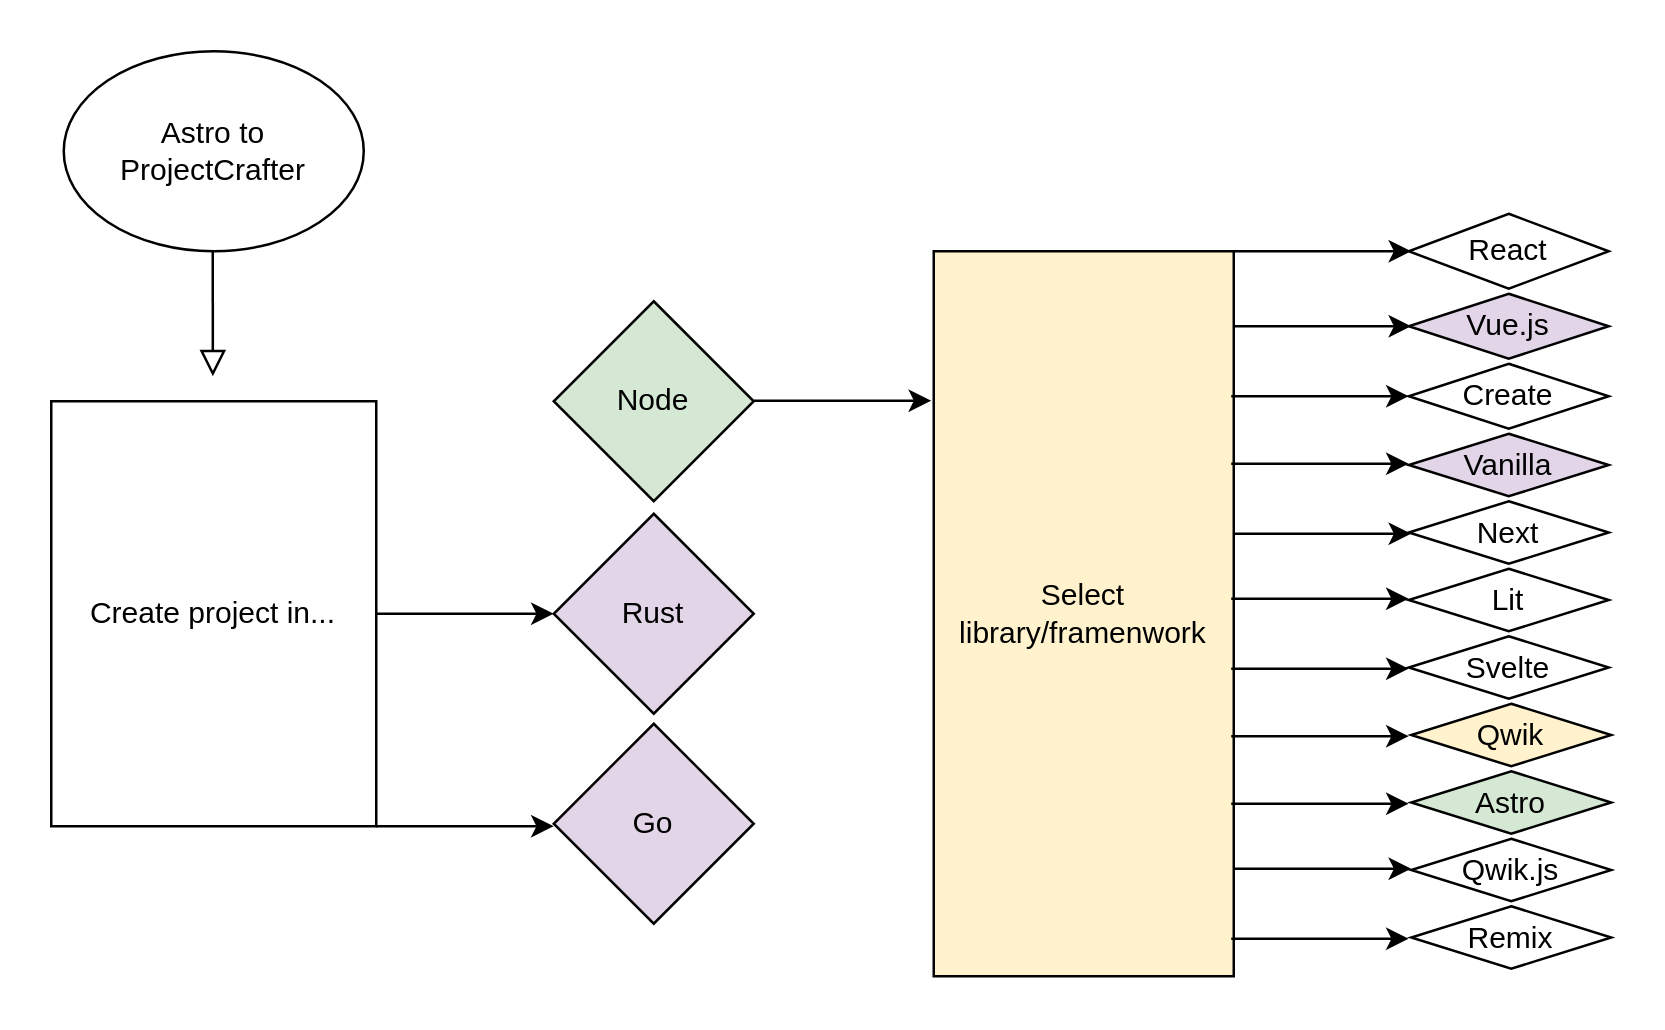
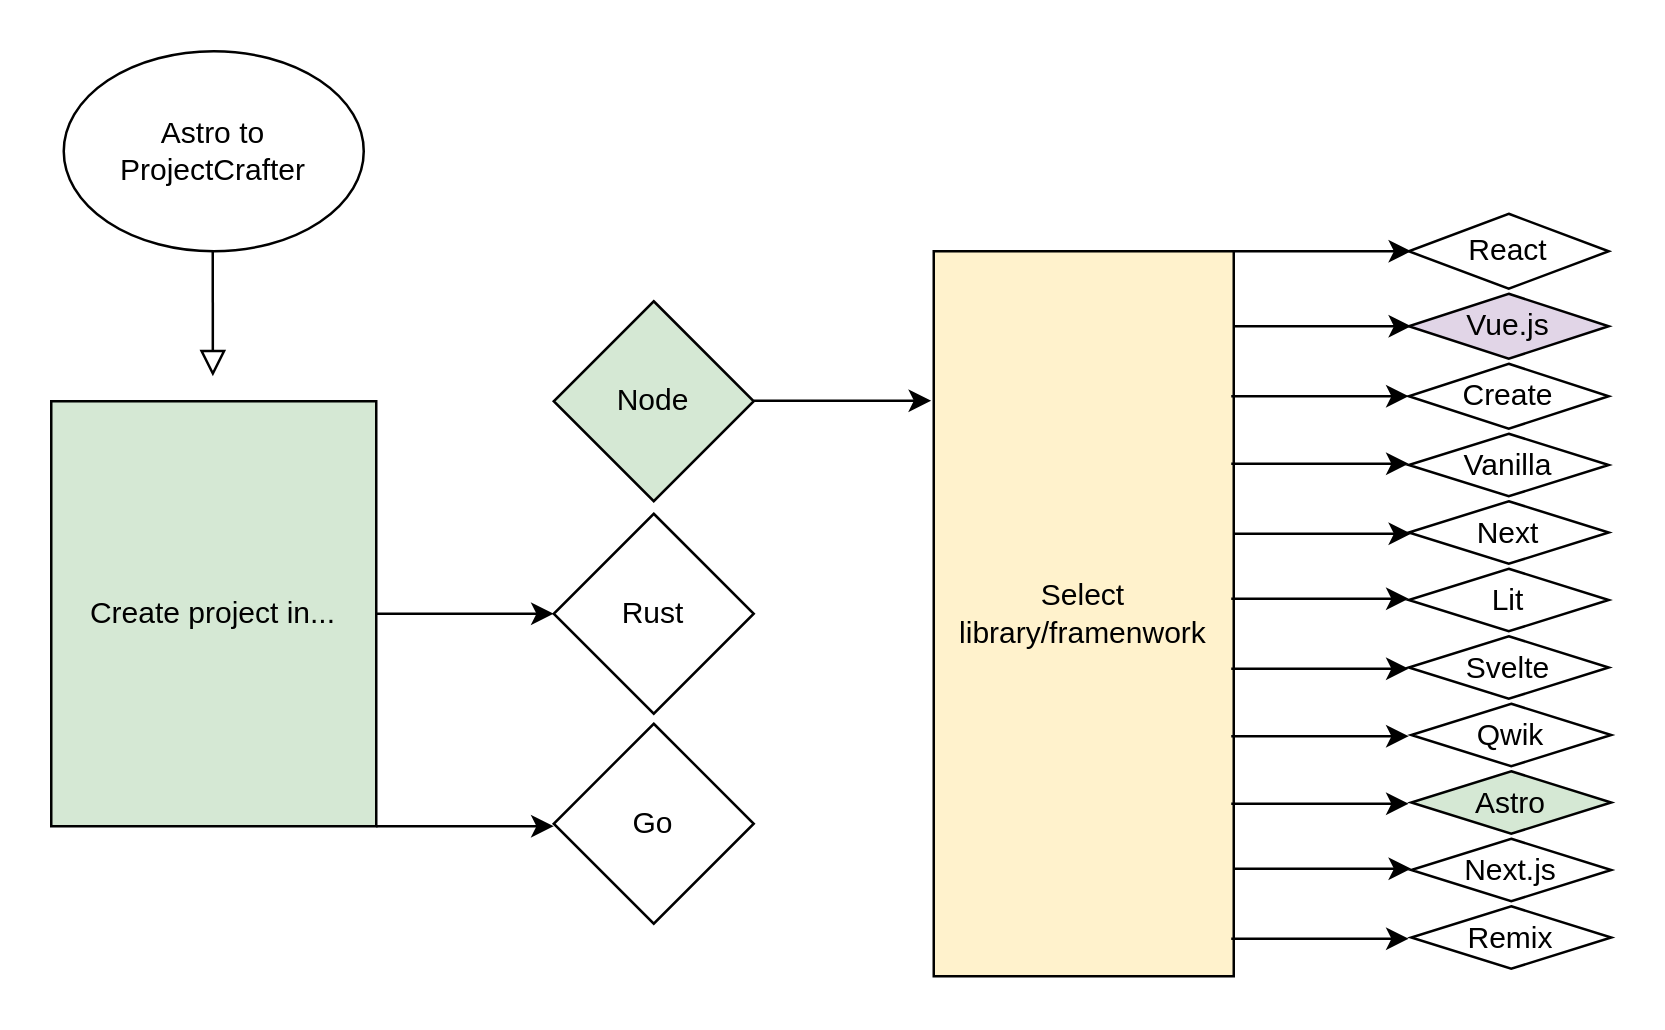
- <mxCell id="17" value="Vanilla" style="rhombus;whiteSpace=wrap;html=1;fillColor=#e1d5e7;" vertex="1" parent="1"><mxGeometry x="563" y="173" width="80" height="25" as="geometry" /></mxCell>
+ <mxCell id="17" value="Vanilla" style="rhombus;whiteSpace=wrap;html=1;" vertex="1" parent="1"><mxGeometry x="563" y="173" width="80" height="25" as="geometry" /></mxCell>
- <mxCell id="4" value="Create project in..." style="rounded=0;whiteSpace=wrap;html=1;" vertex="1" parent="1"><mxGeometry x="20" y="160" width="130" height="170" as="geometry" /></mxCell>
+ <mxCell id="4" value="Create project in..." style="rounded=0;whiteSpace=wrap;html=1;fillColor=#d5e8d4;" vertex="1" parent="1"><mxGeometry x="20" y="160" width="130" height="170" as="geometry" /></mxCell>
- <mxCell id="6" value="Rust" style="rhombus;whiteSpace=wrap;html=1;fillColor=#e1d5e7;" vertex="1" parent="1"><mxGeometry x="221" y="205" width="80" height="80" as="geometry" /></mxCell>
+ <mxCell id="6" value="Rust" style="rhombus;whiteSpace=wrap;html=1;" vertex="1" parent="1"><mxGeometry x="221" y="205" width="80" height="80" as="geometry" /></mxCell>
- <mxCell id="21" value="Qwik" style="rhombus;whiteSpace=wrap;html=1;fillColor=#fff2cc;" vertex="1" parent="1"><mxGeometry x="564" y="281" width="80" height="25" as="geometry" /></mxCell>
+ <mxCell id="21" value="Qwik" style="rhombus;whiteSpace=wrap;html=1;" vertex="1" parent="1"><mxGeometry x="564" y="281" width="80" height="25" as="geometry" /></mxCell>
- <mxCell id="7" value="Go" style="rhombus;whiteSpace=wrap;html=1;fillColor=#e1d5e7;" vertex="1" parent="1"><mxGeometry x="221" y="289" width="80" height="80" as="geometry" /></mxCell>
+ <mxCell id="7" value="Go" style="rhombus;whiteSpace=wrap;html=1;" vertex="1" parent="1"><mxGeometry x="221" y="289" width="80" height="80" as="geometry" /></mxCell>
- <mxCell id="23" value="Qwik.js" style="rhombus;whiteSpace=wrap;html=1;" vertex="1" parent="1"><mxGeometry x="564" y="335" width="80" height="25" as="geometry" /></mxCell>
+ <mxCell id="23" value="Next.js" style="rhombus;whiteSpace=wrap;html=1;" vertex="1" parent="1"><mxGeometry x="564" y="335" width="80" height="25" as="geometry" /></mxCell>
